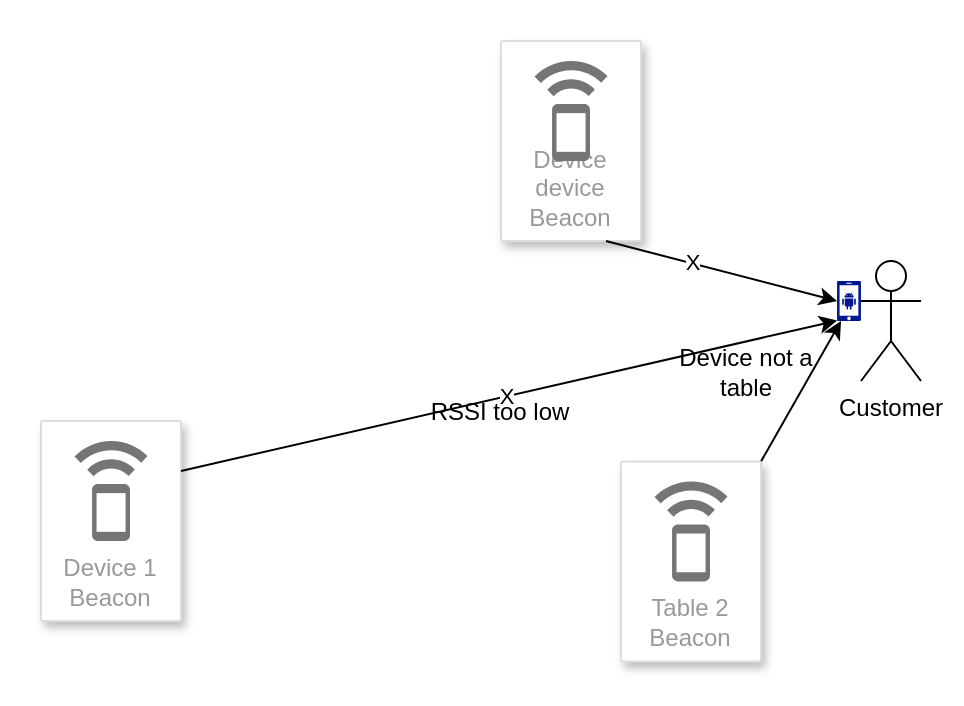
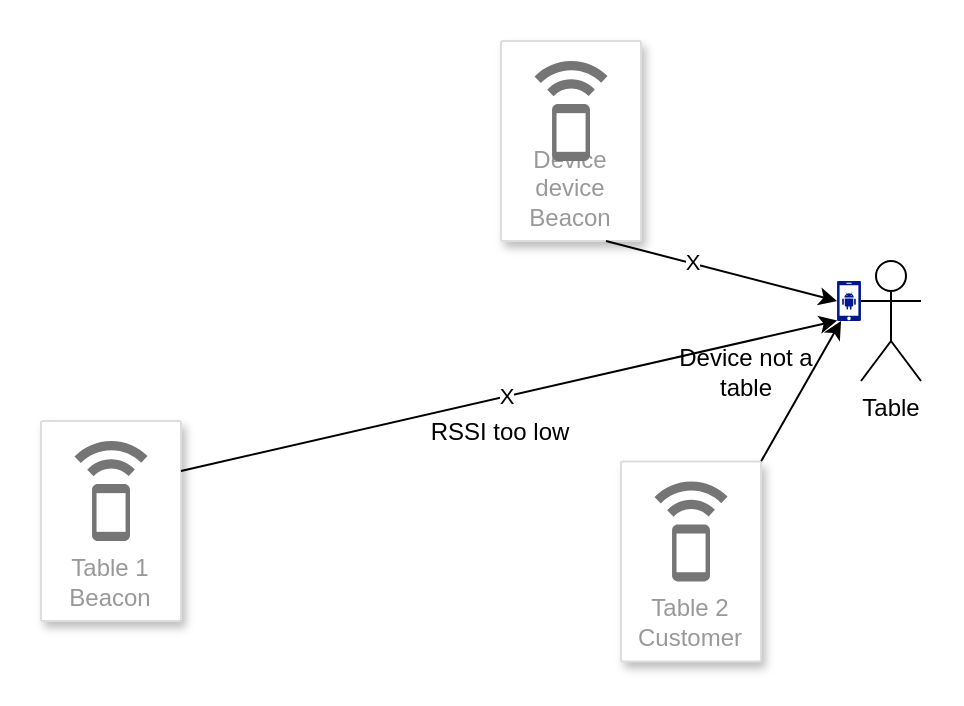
- <mxCell id="9" value="Customer" style="shape=umlActor;verticalLabelPosition=bottom;verticalAlign=top;html=1;outlineConnect=0;" vertex="1" parent="1"><mxGeometry x="430" y="130" width="30" height="60" as="geometry" /></mxCell>
+ <mxCell id="9" value="Table" style="shape=umlActor;verticalLabelPosition=bottom;verticalAlign=top;html=1;outlineConnect=0;" vertex="1" parent="1"><mxGeometry x="430" y="130" width="30" height="60" as="geometry" /></mxCell>
- <mxCell id="15" value="RSSI too low" style="text;html=1;align=center;verticalAlign=middle;whiteSpace=wrap;rounded=0;" vertex="1" parent="1"><mxGeometry x="210" y="191.2" width="80" height="29" as="geometry" /></mxCell>
+ <mxCell id="15" value="RSSI too low" style="text;html=1;align=center;verticalAlign=middle;whiteSpace=wrap;rounded=0;" vertex="1" parent="1"><mxGeometry x="210" y="201.2" width="80" height="29" as="geometry" /></mxCell>
- <mxCell id="2" value="Device 1 Beacon" style="fillColor=#ffffff;strokeColor=#dddddd;shadow=1;strokeWidth=1;rounded=1;absoluteArcSize=1;arcSize=2;labelPosition=center;verticalLabelPosition=middle;align=center;verticalAlign=bottom;spacingLeft=0;fontColor=#999999;fontSize=12;whiteSpace=wrap;spacingBottom=2;html=1;" vertex="1" parent="1"><mxGeometry x="20" y="210" width="70" height="100" as="geometry" /></mxCell>
+ <mxCell id="2" value="Table 1 Beacon" style="fillColor=#ffffff;strokeColor=#dddddd;shadow=1;strokeWidth=1;rounded=1;absoluteArcSize=1;arcSize=2;labelPosition=center;verticalLabelPosition=middle;align=center;verticalAlign=bottom;spacingLeft=0;fontColor=#999999;fontSize=12;whiteSpace=wrap;spacingBottom=2;html=1;" vertex="1" parent="1"><mxGeometry x="20" y="210" width="70" height="100" as="geometry" /></mxCell>
- <mxCell id="5" value="Table 2 Beacon" style="fillColor=#ffffff;strokeColor=#dddddd;shadow=1;strokeWidth=1;rounded=1;absoluteArcSize=1;arcSize=2;labelPosition=center;verticalLabelPosition=middle;align=center;verticalAlign=bottom;spacingLeft=0;fontColor=#999999;fontSize=12;whiteSpace=wrap;spacingBottom=2;html=1;" vertex="1" parent="1"><mxGeometry x="310" y="230.2" width="70" height="100" as="geometry" /></mxCell>
+ <mxCell id="5" value="Table 2 Customer" style="fillColor=#ffffff;strokeColor=#dddddd;shadow=1;strokeWidth=1;rounded=1;absoluteArcSize=1;arcSize=2;labelPosition=center;verticalLabelPosition=middle;align=center;verticalAlign=bottom;spacingLeft=0;fontColor=#999999;fontSize=12;whiteSpace=wrap;spacingBottom=2;html=1;" vertex="1" parent="1"><mxGeometry x="310" y="230.2" width="70" height="100" as="geometry" /></mxCell>
